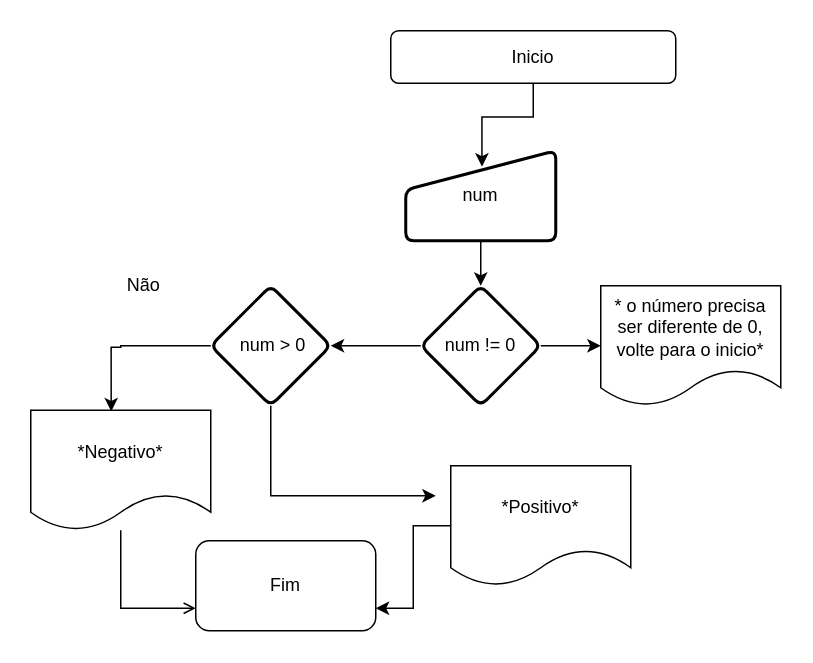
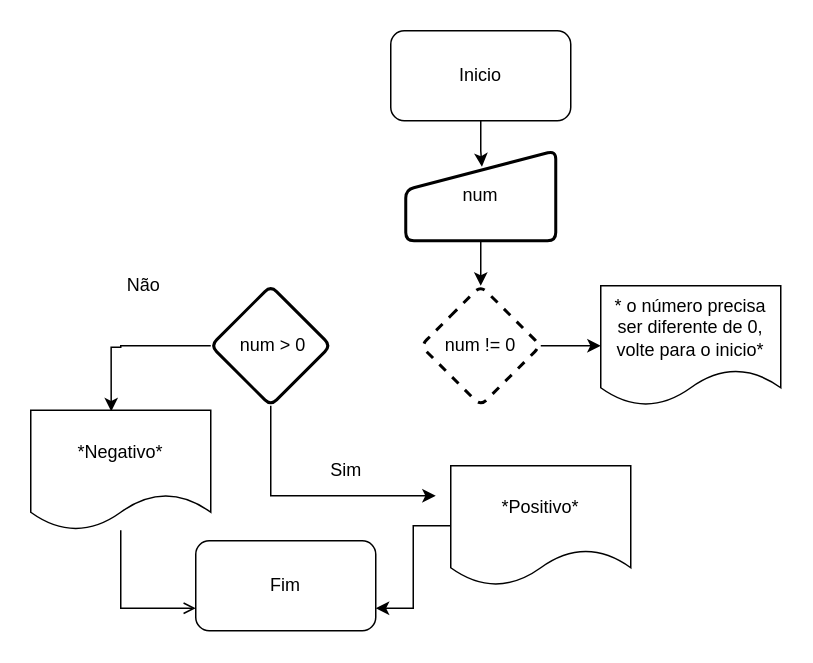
- <mxCell id="3" value="Inicio" style="rounded=1;whiteSpace=wrap;html=1;" vertex="1" parent="1"><mxGeometry x="260" y="20" width="190" height="35" as="geometry" /></mxCell>
+ <mxCell id="3" value="Inicio" style="rounded=1;whiteSpace=wrap;html=1;" vertex="1" parent="1"><mxGeometry x="260" y="20" width="120" height="60" as="geometry" /></mxCell>
- <mxCell id="6" value="" style="edgeStyle=orthogonalEdgeStyle;rounded=0;orthogonalLoop=1;jettySize=auto;html=1;" edge="1" parent="1" source="8" target="11"><mxGeometry relative="1" as="geometry" /></mxCell>
- <mxCell id="8" value="num != 0" style="rhombus;whiteSpace=wrap;html=1;strokeWidth=2;rounded=1;arcSize=11;" vertex="1" parent="1"><mxGeometry x="280" y="190" width="80" height="80" as="geometry" /></mxCell>
+ <mxCell id="8" value="num != 0" style="rhombus;whiteSpace=wrap;html=1;strokeWidth=2;rounded=1;arcSize=11;dashed=1;" vertex="1" parent="1"><mxGeometry x="280" y="190" width="80" height="80" as="geometry" /></mxCell>
+ <mxCell id="17" value="Sim" style="text;html=1;align=center;verticalAlign=middle;resizable=0;points=[];autosize=1;strokeColor=none;fillColor=none;" vertex="1" parent="1"><mxGeometry x="210" y="298" width="40" height="30" as="geometry" /></mxCell>
